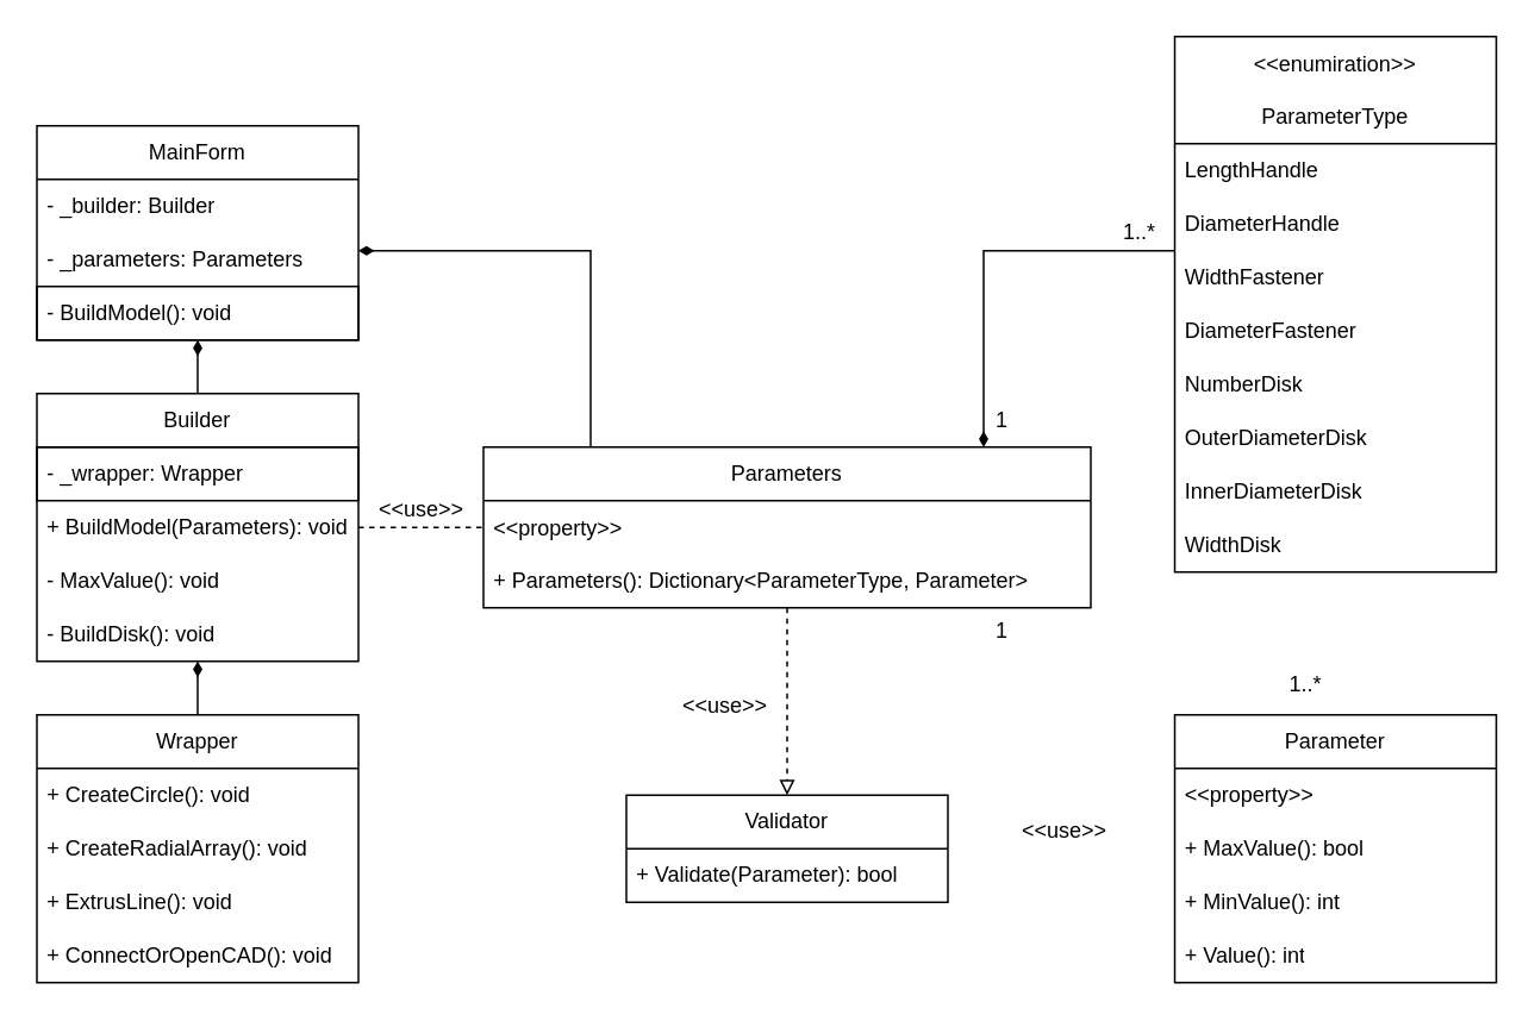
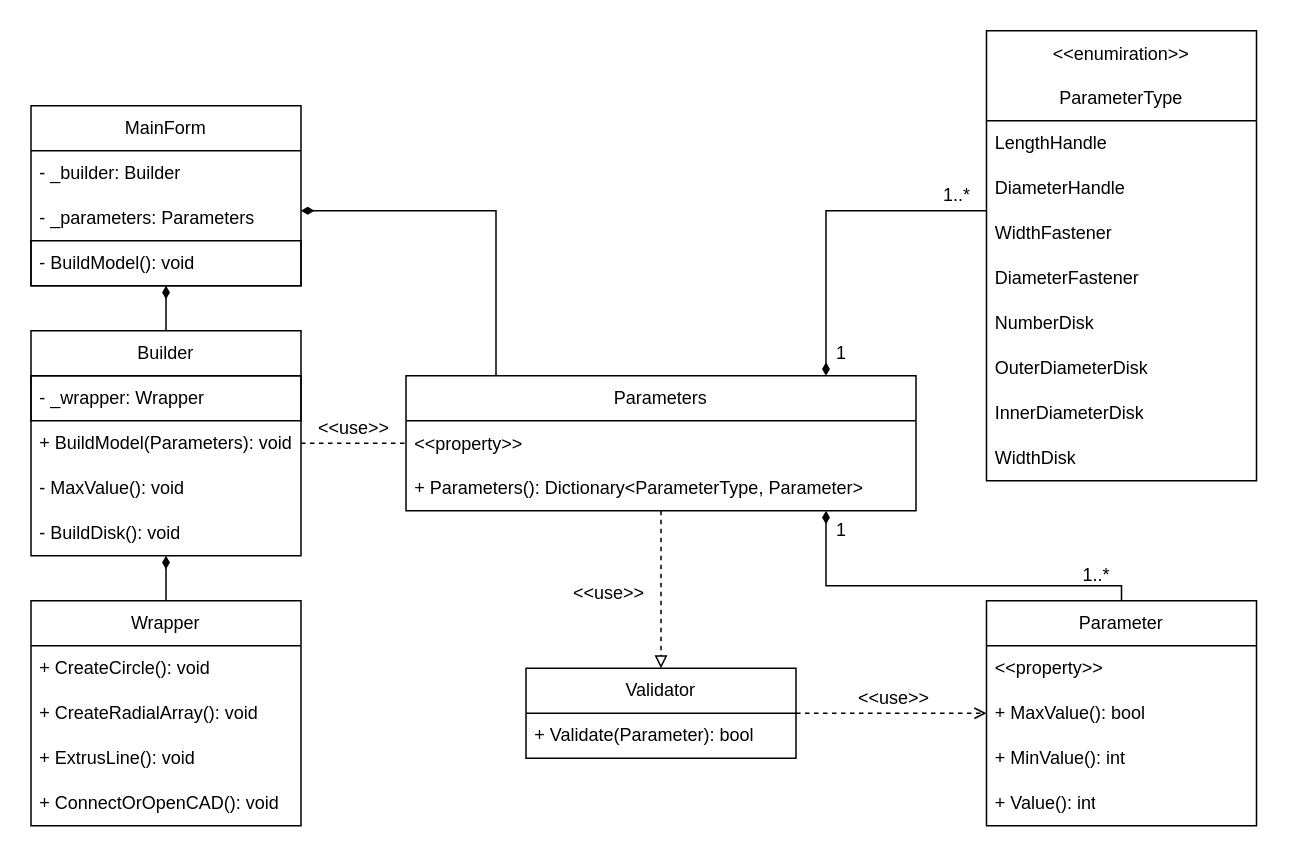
+ <mxCell id="26" style="edgeStyle=orthogonalEdgeStyle;rounded=0;orthogonalLoop=1;jettySize=auto;html=1;endArrow=diamondThin;endFill=1;" parent="1" source="27" target="21" edge="1"><mxGeometry relative="1" as="geometry"><Array as="points"><mxPoint x="747" y="390" /><mxPoint x="550" y="390" /></Array></mxGeometry></mxCell>
+ <mxCell id="23" style="edgeStyle=orthogonalEdgeStyle;rounded=0;orthogonalLoop=1;jettySize=auto;html=1;dashed=1;endArrow=open;endFill=0;" parent="1" source="24" target="27" edge="1"><mxGeometry relative="1" as="geometry" /></mxCell>
